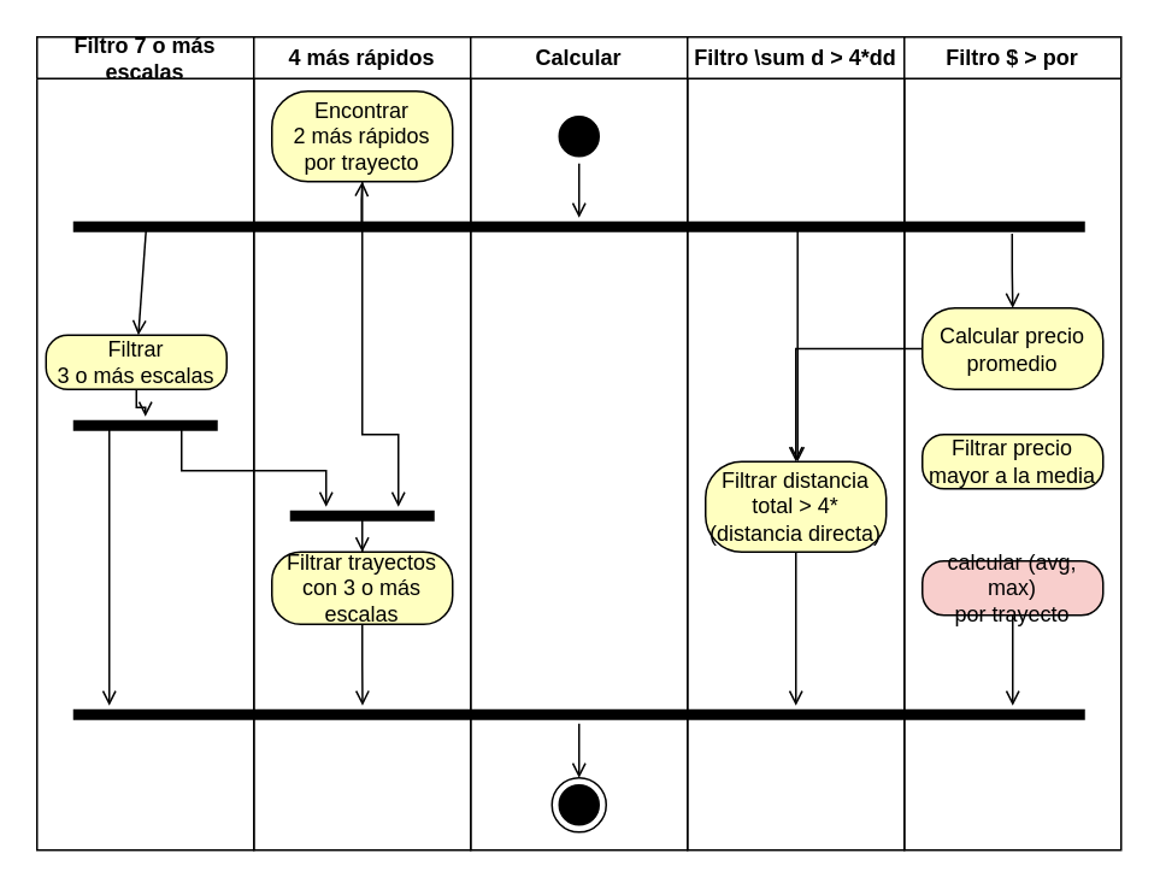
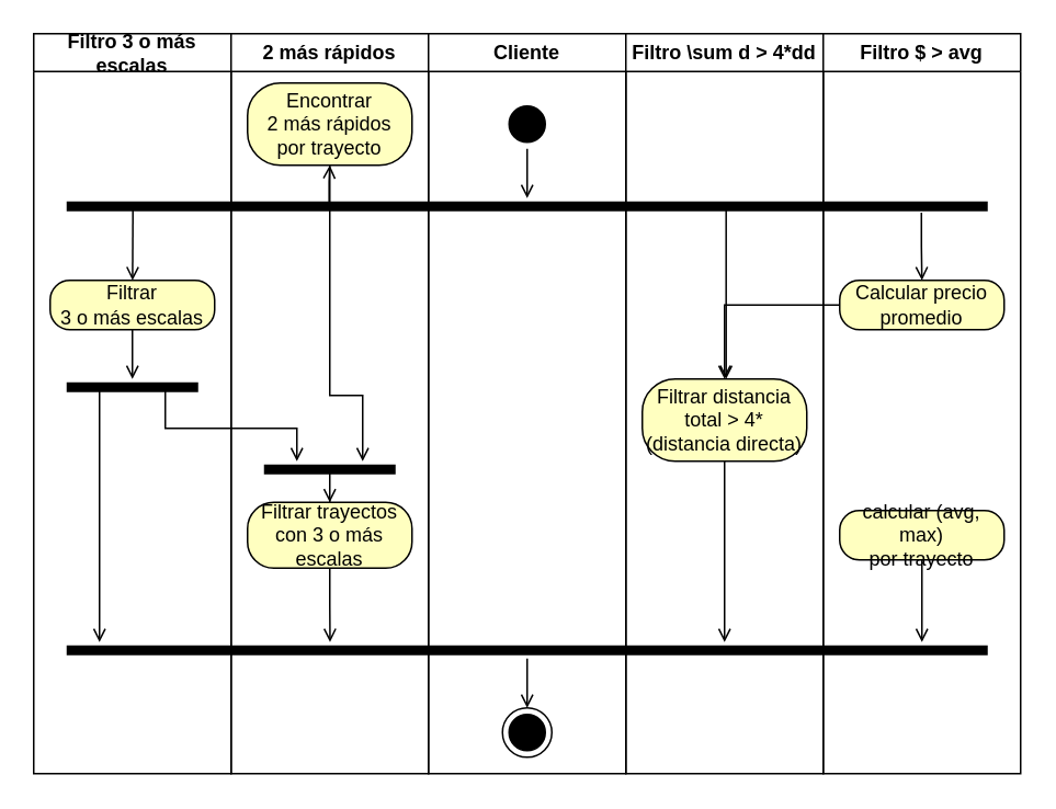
- <mxCell id="2" value="Filtro 7 o más escalas" style="swimlane;whiteSpace=wrap;html=1;" vertex="1" parent="1"><mxGeometry x="20" y="20" width="120" height="450" as="geometry" /></mxCell>
+ <mxCell id="2" value="Filtro 3 o más escalas" style="swimlane;whiteSpace=wrap;html=1;" vertex="1" parent="1"><mxGeometry x="20" y="20" width="120" height="450" as="geometry" /></mxCell>
- <mxCell id="6" value="4 más rápidos" style="swimlane;whiteSpace=wrap;html=1;" vertex="1" parent="1"><mxGeometry x="140" y="20" width="120" height="450" as="geometry" /></mxCell>
+ <mxCell id="6" value="2 más rápidos" style="swimlane;whiteSpace=wrap;html=1;" vertex="1" parent="1"><mxGeometry x="140" y="20" width="120" height="450" as="geometry" /></mxCell>
- <mxCell id="14" value="Calcular" style="swimlane;whiteSpace=wrap;html=1;startSize=23;" vertex="1" parent="1"><mxGeometry x="260" y="20" width="120" height="450" as="geometry" /></mxCell>
+ <mxCell id="14" value="Cliente" style="swimlane;whiteSpace=wrap;html=1;startSize=23;" vertex="1" parent="1"><mxGeometry x="260" y="20" width="120" height="450" as="geometry" /></mxCell>
- <mxCell id="22" value="Filtro $ &amp;gt; por" style="swimlane;whiteSpace=wrap;html=1;" vertex="1" parent="1"><mxGeometry x="500" y="20" width="120" height="450" as="geometry" /></mxCell>
+ <mxCell id="22" value="Filtro $ &amp;gt; avg" style="swimlane;whiteSpace=wrap;html=1;" vertex="1" parent="1"><mxGeometry x="500" y="20" width="120" height="450" as="geometry" /></mxCell>
- <mxCell id="24" value="Calcular precio promedio" style="rounded=1;whiteSpace=wrap;html=1;arcSize=40;fontColor=#000000;fillColor=#ffffc0;strokeColor=#000000;" vertex="1" parent="22"><mxGeometry x="10" y="150" width="100" height="45" as="geometry" /></mxCell>
+ <mxCell id="24" value="Calcular precio promedio" style="rounded=1;whiteSpace=wrap;html=1;arcSize=40;fontColor=#000000;fillColor=#ffffc0;strokeColor=#000000;" vertex="1" parent="22"><mxGeometry x="10" y="150" width="100" height="30" as="geometry" /></mxCell>
- <mxCell id="3" value="&lt;div&gt;Filtrar&lt;/div&gt;&lt;div&gt;3 o más escalas&lt;/div&gt;" style="rounded=1;whiteSpace=wrap;html=1;arcSize=40;fontColor=#000000;fillColor=#ffffc0;strokeColor=#000000;" vertex="1" parent="2"><mxGeometry x="5" y="165" width="100" height="30" as="geometry" /></mxCell>
+ <mxCell id="3" value="&lt;div&gt;Filtrar&lt;/div&gt;&lt;div&gt;3 o más escalas&lt;/div&gt;" style="rounded=1;whiteSpace=wrap;html=1;arcSize=40;fontColor=#000000;fillColor=#ffffc0;strokeColor=#000000;" vertex="1" parent="2"><mxGeometry x="10" y="150" width="100" height="30" as="geometry" /></mxCell>
- <mxCell id="25" value="Filtrar precio mayor a la media" style="rounded=1;whiteSpace=wrap;html=1;arcSize=40;fontColor=#000000;fillColor=#ffffc0;strokeColor=#000000;" vertex="1" parent="22"><mxGeometry x="10" y="220" width="100" height="30" as="geometry" /></mxCell>
- <mxCell id="21" value="Filtrar distancia total &amp;gt; 4*(distancia directa)" style="rounded=1;whiteSpace=wrap;html=1;arcSize=40;fontColor=#000000;fillColor=#ffffc0;strokeColor=#000000;" vertex="1" parent="19"><mxGeometry x="10" y="235" width="100" height="50" as="geometry" /></mxCell>
+ <mxCell id="21" value="Filtrar distancia total &amp;gt; 4*(distancia directa)" style="rounded=1;whiteSpace=wrap;html=1;arcSize=40;fontColor=#000000;fillColor=#ffffc0;strokeColor=#000000;" vertex="1" parent="19"><mxGeometry x="10" y="210" width="100" height="50" as="geometry" /></mxCell>
- <mxCell id="27" value="&lt;div&gt;calcular (avg, max)&lt;/div&gt;&lt;div&gt;por trayecto&lt;/div&gt;" style="rounded=1;whiteSpace=wrap;html=1;arcSize=40;fontColor=#000000;fillColor=#f8cecc;strokeColor=#000000;" vertex="1" parent="22"><mxGeometry x="10" y="290" width="100" height="30" as="geometry" /></mxCell>
+ <mxCell id="27" value="&lt;div&gt;calcular (avg, max)&lt;/div&gt;&lt;div&gt;por trayecto&lt;/div&gt;" style="rounded=1;whiteSpace=wrap;html=1;arcSize=40;fontColor=#000000;fillColor=#ffffc0;strokeColor=#000000;" vertex="1" parent="22"><mxGeometry x="10" y="290" width="100" height="30" as="geometry" /></mxCell>
